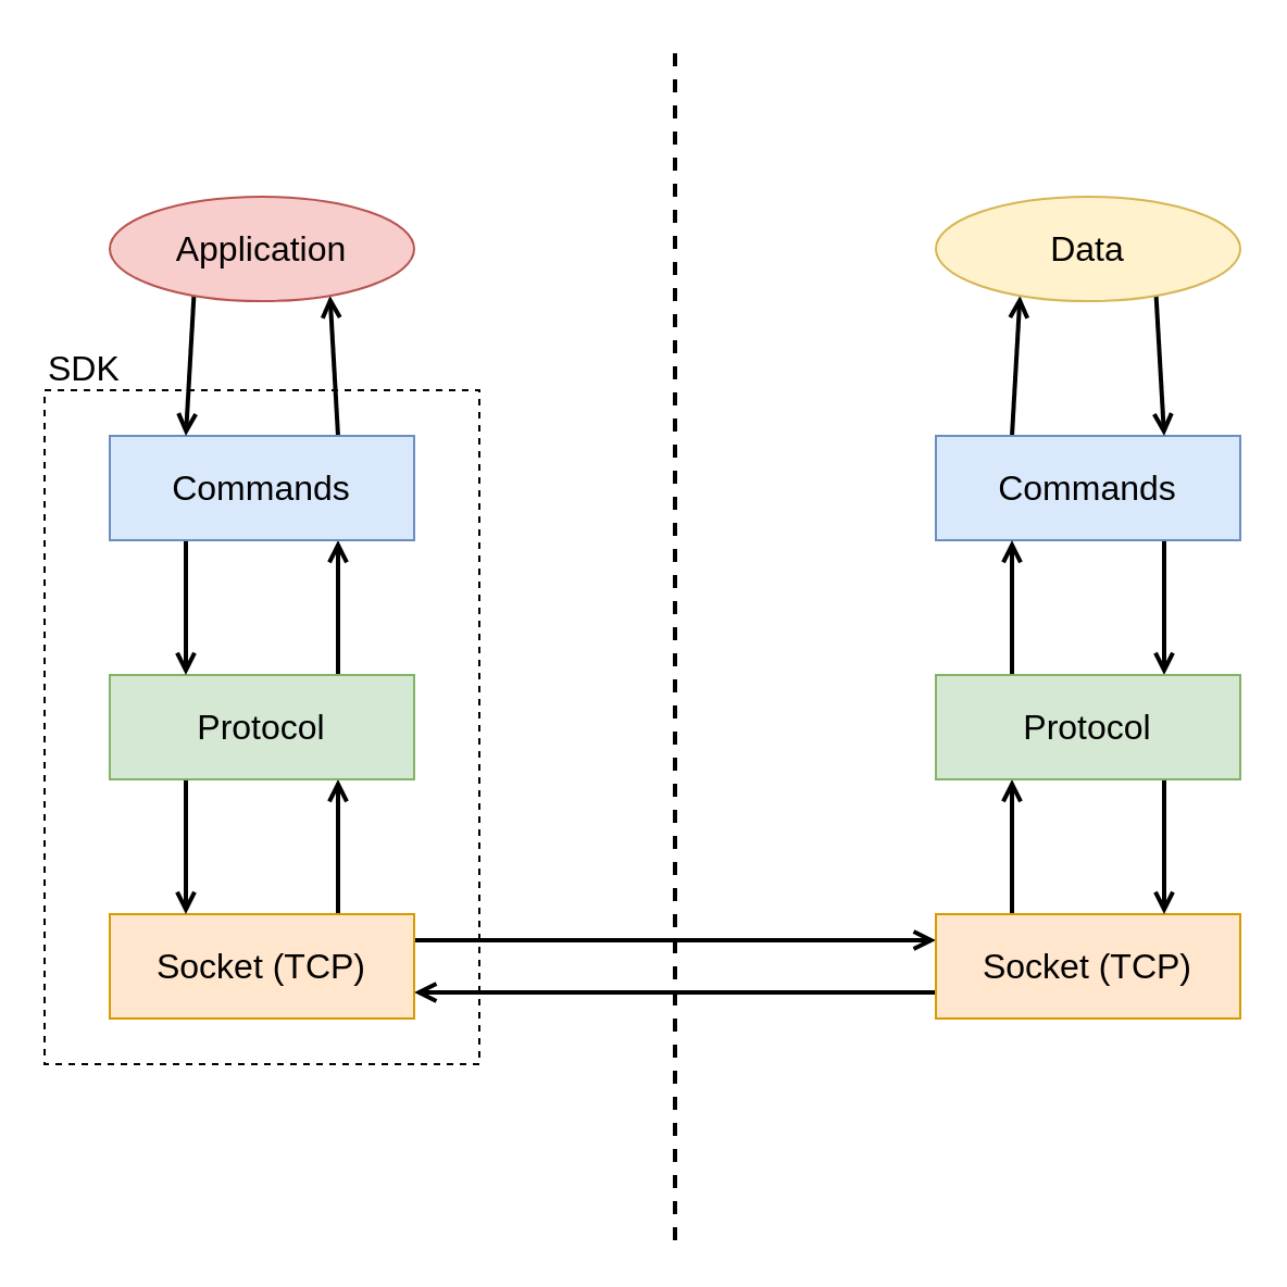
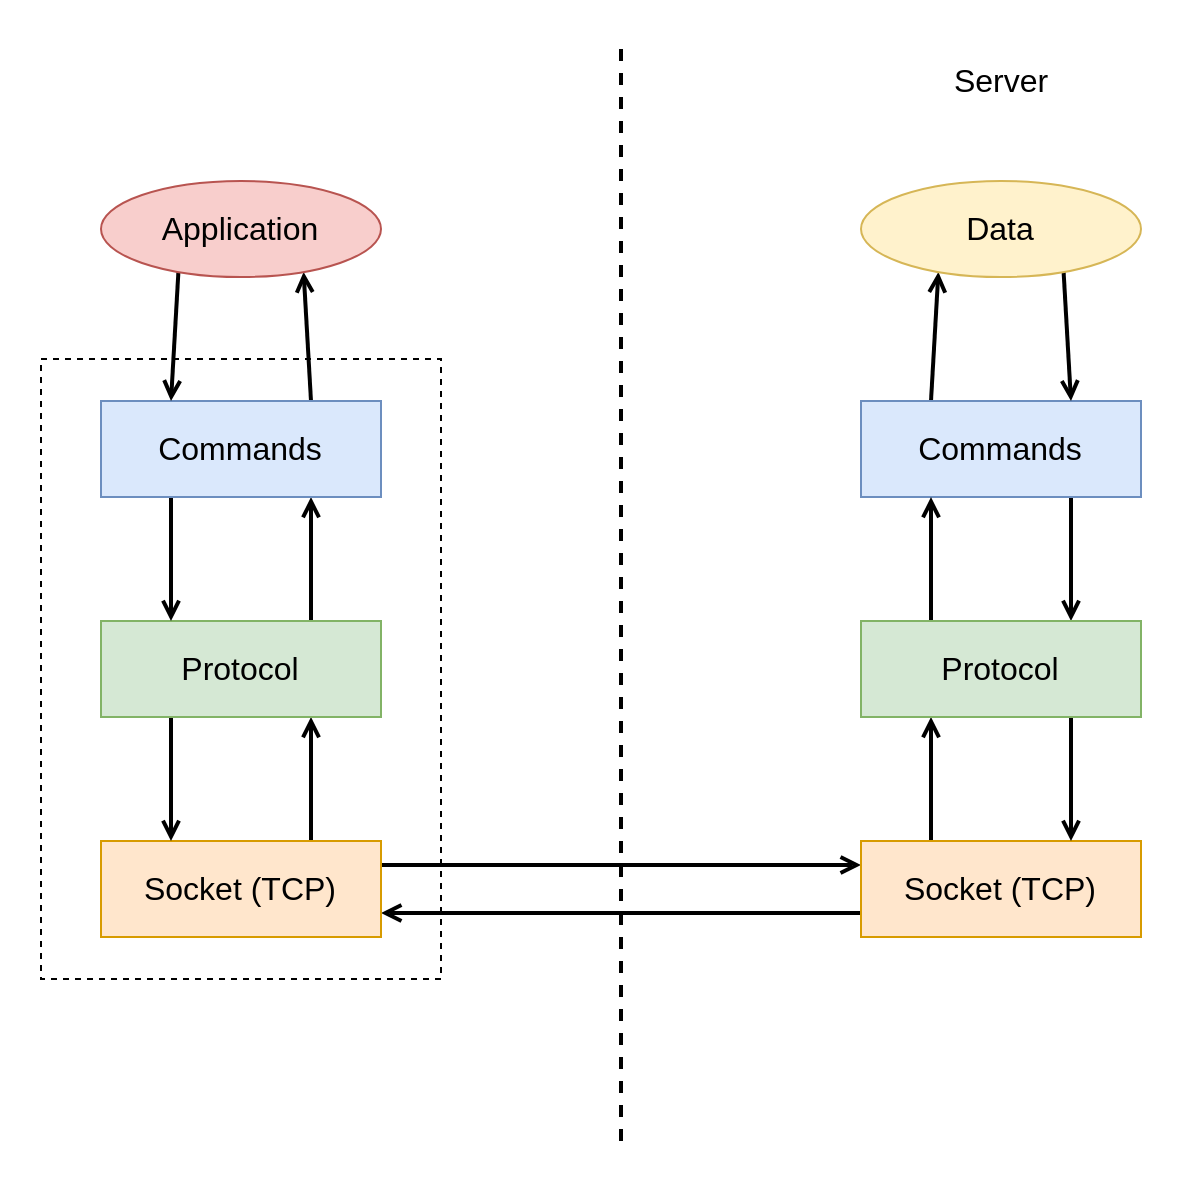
+ <mxCell id="26" value="Server" style="text;html=1;align=center;verticalAlign=middle;resizable=0;points=[];autosize=1;fontSize=16;fontColor=#000000;" vertex="1" parent="1"><mxGeometry x="470" y="30" width="60" height="20" as="geometry" /></mxCell>
- <mxCell id="27" value="SDK" style="text;html=1;align=left;verticalAlign=middle;resizable=0;points=[];autosize=1;fontSize=16;fontColor=#000000;" vertex="1" parent="1"><mxGeometry x="20" y="159" width="50" height="20" as="geometry" /></mxCell>
